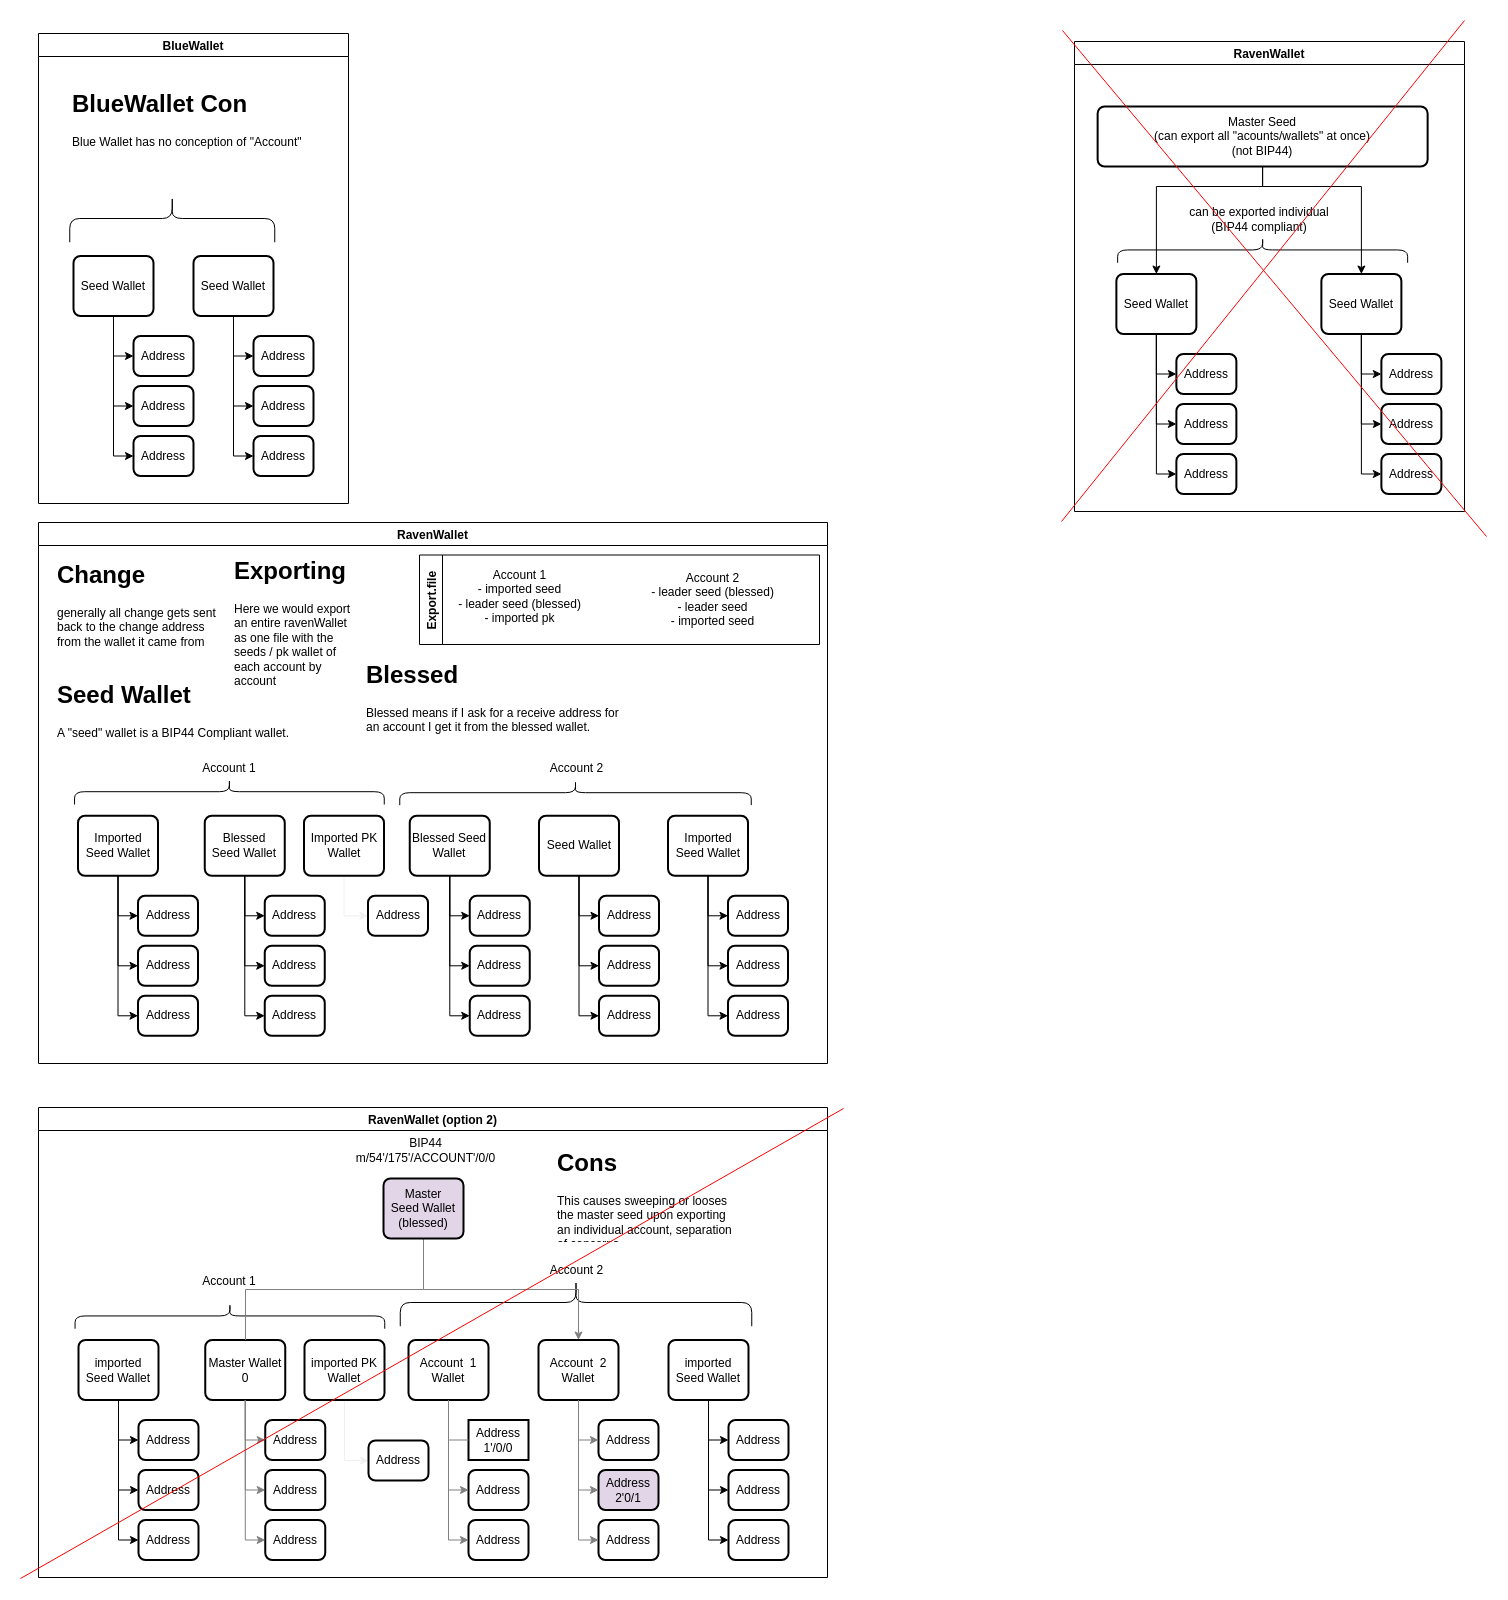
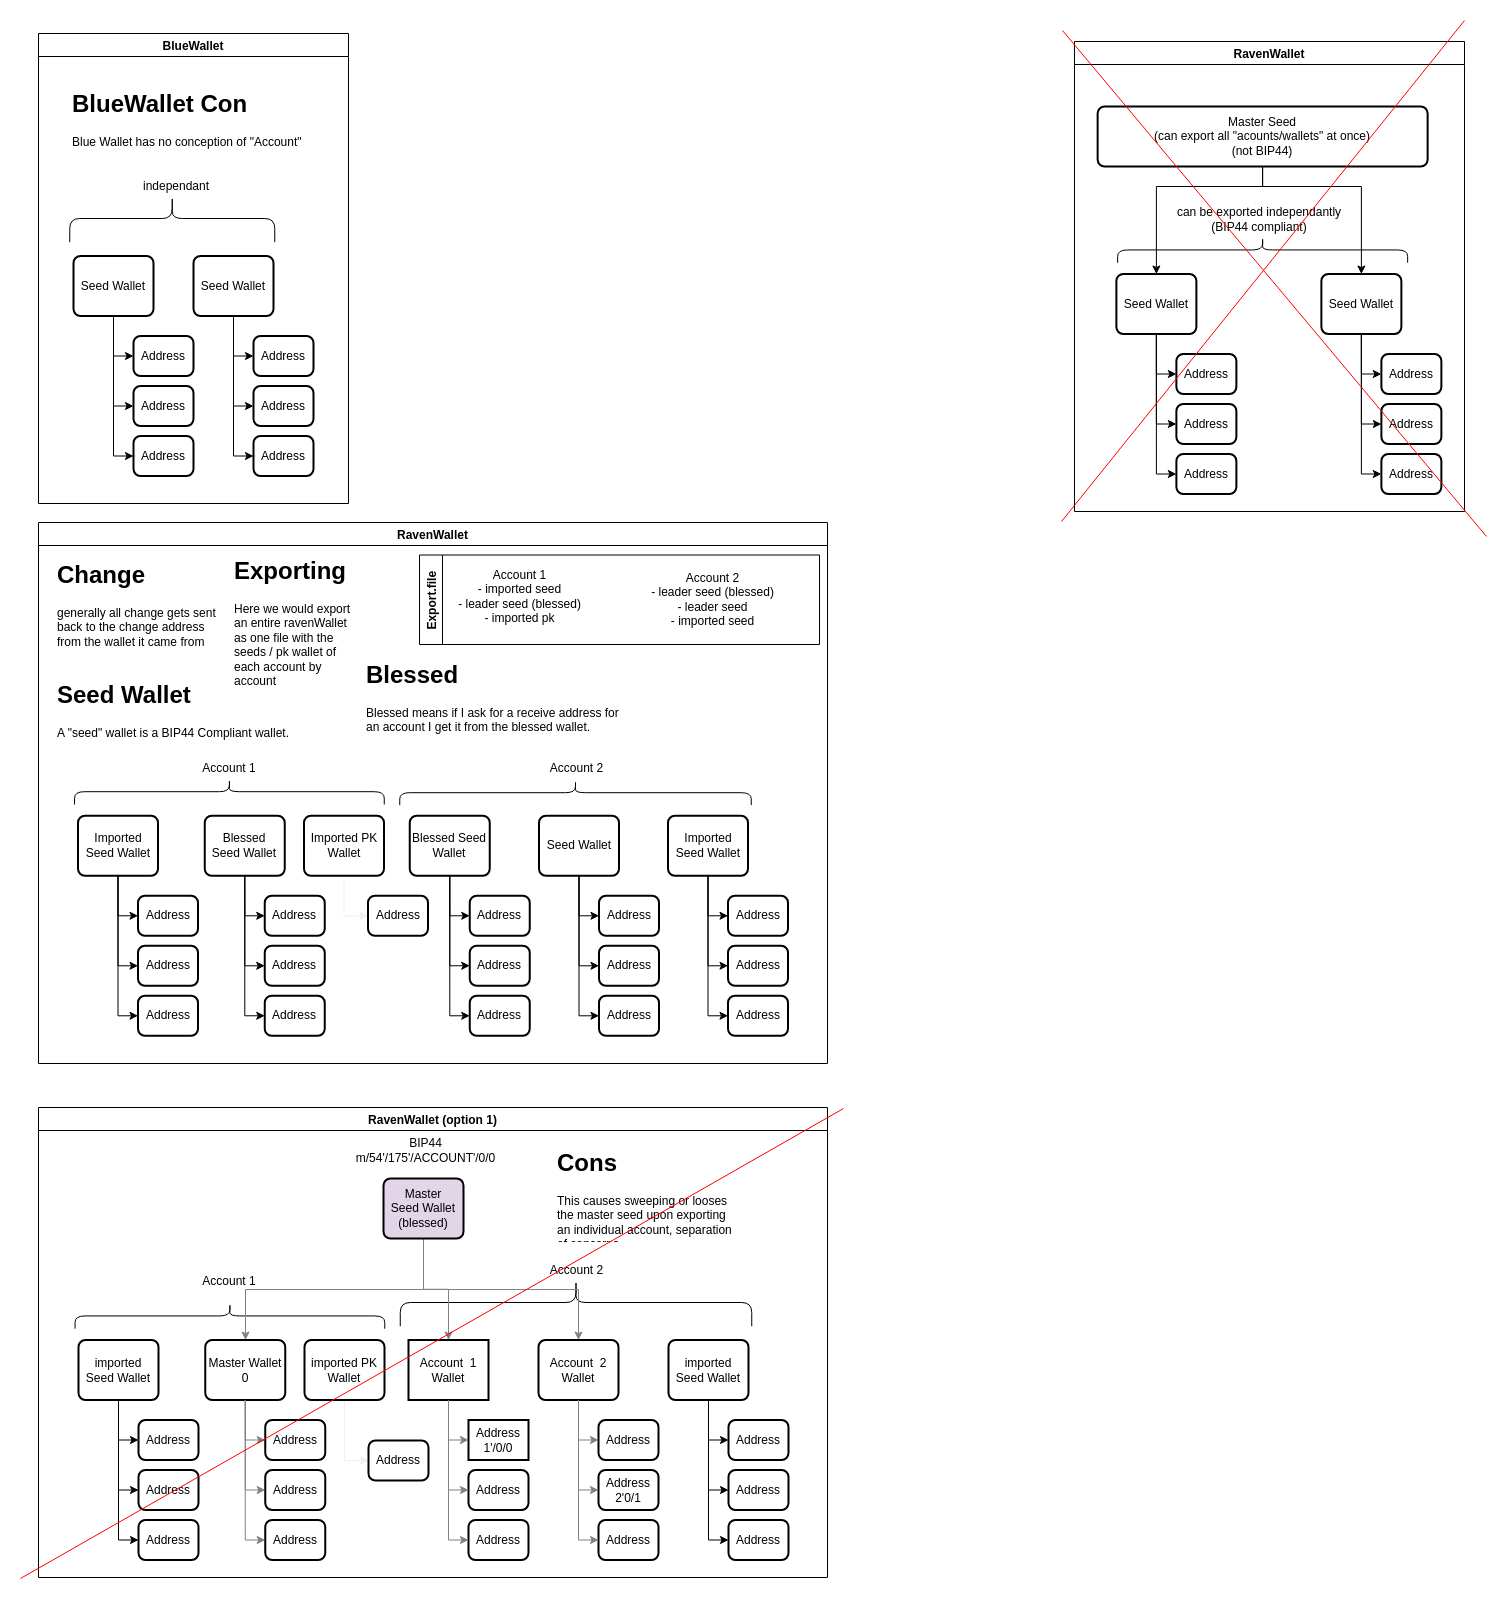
+ <mxCell id="18" value="independant" style="text;html=1;strokeColor=none;fillColor=none;align=center;verticalAlign=middle;whiteSpace=wrap;rounded=0;" parent="2" vertex="1"><mxGeometry x="117.5" y="142.5" width="40" height="20" as="geometry" /></mxCell>
- <mxCell id="39" value="can be exported individual&lt;br&gt;(BIP44 compliant)" style="text;html=1;strokeColor=none;fillColor=none;align=center;verticalAlign=middle;whiteSpace=wrap;rounded=0;" parent="1" vertex="1"><mxGeometry x="1174" y="196" width="170" height="45" as="geometry" /></mxCell>
+ <mxCell id="39" value="can be exported independantly&lt;br&gt;(BIP44 compliant)" style="text;html=1;strokeColor=none;fillColor=none;align=center;verticalAlign=middle;whiteSpace=wrap;rounded=0;" parent="1" vertex="1"><mxGeometry x="1174" y="196" width="170" height="45" as="geometry" /></mxCell>
- <mxCell id="88" value="RavenWallet (option 2)" style="swimlane;" parent="1" vertex="1"><mxGeometry x="38" y="1107" width="789" height="470" as="geometry" /></mxCell>
+ <mxCell id="88" value="RavenWallet (option 1)" style="swimlane;" parent="1" vertex="1"><mxGeometry x="38" y="1107" width="789" height="470" as="geometry" /></mxCell>
+ <mxCell id="127" style="edgeStyle=orthogonalEdgeStyle;rounded=0;orthogonalLoop=1;jettySize=auto;html=1;strokeColor=#808080;" parent="1" source="128" target="129" edge="1"><mxGeometry relative="1" as="geometry" /></mxCell>
- <mxCell id="125" style="edgeStyle=orthogonalEdgeStyle;rounded=0;orthogonalLoop=1;jettySize=auto;html=1;strokeColor=#808080;endArrow=none;" parent="1" source="128" target="90" edge="1"><mxGeometry relative="1" as="geometry"><Array as="points"><mxPoint x="423" y="1289" /><mxPoint x="245" y="1289" /></Array></mxGeometry></mxCell>
+ <mxCell id="125" style="edgeStyle=orthogonalEdgeStyle;rounded=0;orthogonalLoop=1;jettySize=auto;html=1;strokeColor=#808080;" parent="1" source="128" target="90" edge="1"><mxGeometry relative="1" as="geometry"><Array as="points"><mxPoint x="423" y="1289" /><mxPoint x="245" y="1289" /></Array></mxGeometry></mxCell>
- <mxCell id="129" value="Account&amp;nbsp; 1 Wallet" style="rounded=1;whiteSpace=wrap;html=1;absoluteArcSize=1;arcSize=14;strokeWidth=2;" parent="1" vertex="1"><mxGeometry x="408" y="1339.5" width="80" height="60" as="geometry" /></mxCell>
+ <mxCell id="129" value="Account&amp;nbsp; 1 Wallet" style="whiteSpace=wrap;html=1;absoluteArcSize=1;arcSize=14;strokeWidth=2;rounded=0;" parent="1" vertex="1"><mxGeometry x="408" y="1339.5" width="80" height="60" as="geometry" /></mxCell>
- <mxCell id="131" style="edgeStyle=orthogonalEdgeStyle;rounded=0;orthogonalLoop=1;jettySize=auto;html=1;exitX=0.5;exitY=1;exitDx=0;exitDy=0;entryX=0;entryY=0.5;entryDx=0;entryDy=0;strokeColor=#808080;endArrow=none;" parent="1" source="129" target="130" edge="1"><mxGeometry relative="1" as="geometry" /></mxCell>
+ <mxCell id="131" style="edgeStyle=orthogonalEdgeStyle;rounded=0;orthogonalLoop=1;jettySize=auto;html=1;exitX=0.5;exitY=1;exitDx=0;exitDy=0;entryX=0;entryY=0.5;entryDx=0;entryDy=0;strokeColor=#808080;" parent="1" source="129" target="130" edge="1"><mxGeometry relative="1" as="geometry" /></mxCell>
- <mxCell id="113" value="Address&lt;br&gt;2'0/1" style="rounded=1;whiteSpace=wrap;html=1;absoluteArcSize=1;arcSize=14;strokeWidth=2;fillColor=#e1d5e7;" parent="88" vertex="1"><mxGeometry x="560.0" y="362.5" width="60" height="40" as="geometry" /></mxCell>
+ <mxCell id="113" value="Address&lt;br&gt;2'0/1" style="rounded=1;whiteSpace=wrap;html=1;absoluteArcSize=1;arcSize=14;strokeWidth=2;" parent="88" vertex="1"><mxGeometry x="560.0" y="362.5" width="60" height="40" as="geometry" /></mxCell>
